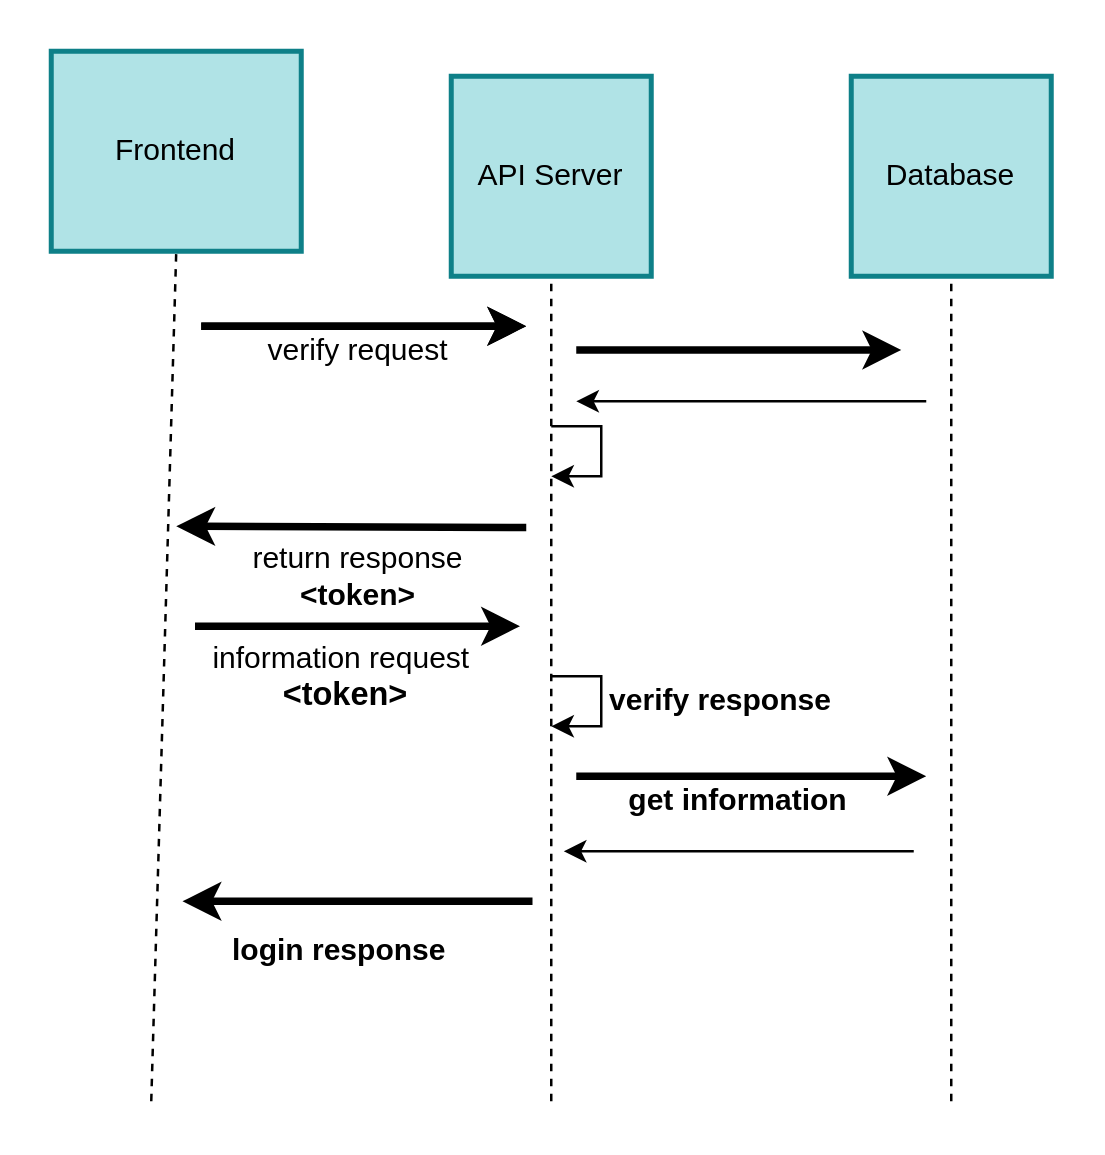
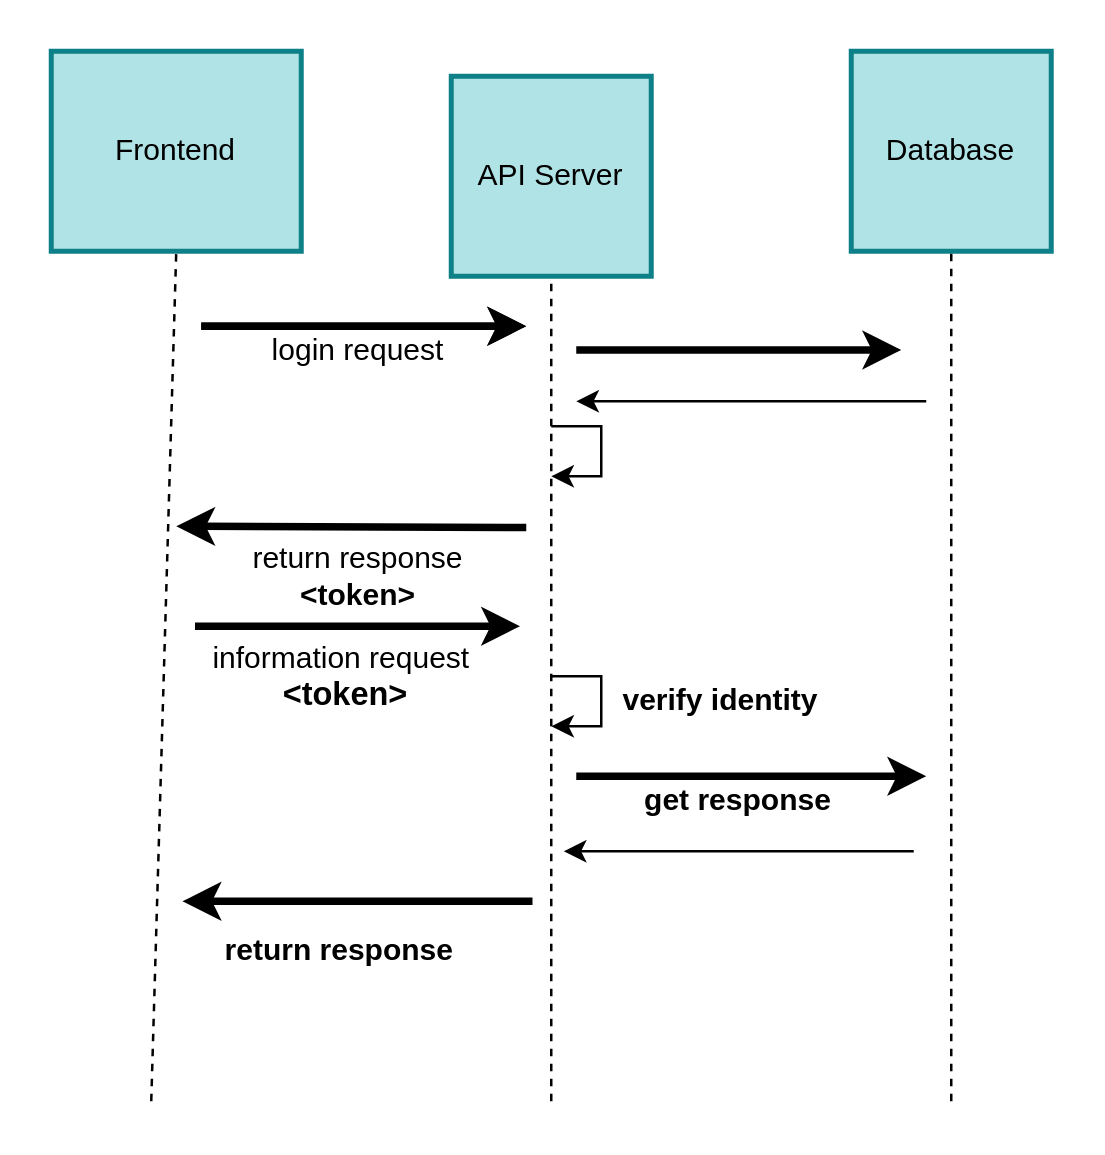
- <mxCell id="4" value="Database" style="whiteSpace=wrap;html=1;aspect=fixed;fillColor=#b0e3e6;strokeColor=#0e8088;strokeWidth=2;" parent="1" vertex="1"><mxGeometry x="340" y="30" width="80" height="80" as="geometry" /></mxCell>
+ <mxCell id="4" value="Database" style="whiteSpace=wrap;html=1;aspect=fixed;fillColor=#b0e3e6;strokeColor=#0e8088;strokeWidth=2;" parent="1" vertex="1"><mxGeometry x="340" y="20" width="80" height="80" as="geometry" /></mxCell>
- <mxCell id="21" value="verify request" style="text;html=1;strokeColor=none;fillColor=none;align=center;verticalAlign=middle;whiteSpace=wrap;rounded=0;" parent="1" vertex="1"><mxGeometry x="87.5" y="130" width="110" height="20" as="geometry" /></mxCell>
+ <mxCell id="21" value="login request" style="text;html=1;strokeColor=none;fillColor=none;align=center;verticalAlign=middle;whiteSpace=wrap;rounded=0;" parent="1" vertex="1"><mxGeometry x="87.5" y="130" width="110" height="20" as="geometry" /></mxCell>
- <mxCell id="13" value="&lt;b&gt;verify response&lt;/b&gt;" style="text;html=1;strokeColor=none;fillColor=none;align=center;verticalAlign=middle;whiteSpace=wrap;rounded=0;" parent="1" vertex="1"><mxGeometry x="237.5" y="270" width="100" height="20" as="geometry" /></mxCell>
+ <mxCell id="13" value="&lt;b&gt;verify identity&lt;/b&gt;" style="text;html=1;strokeColor=none;fillColor=none;align=center;verticalAlign=middle;whiteSpace=wrap;rounded=0;" parent="1" vertex="1"><mxGeometry x="237.5" y="270" width="100" height="20" as="geometry" /></mxCell>
- <mxCell id="19" value="&lt;b&gt;get information&lt;/b&gt;" style="text;html=1;strokeColor=none;fillColor=none;align=center;verticalAlign=middle;whiteSpace=wrap;rounded=0;" parent="1" vertex="1"><mxGeometry x="240" y="310" width="110" height="20" as="geometry" /></mxCell>
+ <mxCell id="19" value="&lt;b&gt;get response&lt;/b&gt;" style="text;html=1;strokeColor=none;fillColor=none;align=center;verticalAlign=middle;whiteSpace=wrap;rounded=0;" parent="1" vertex="1"><mxGeometry x="240" y="310" width="110" height="20" as="geometry" /></mxCell>
- <mxCell id="11" value="&lt;b&gt;login response&lt;/b&gt;" style="text;html=1;strokeColor=none;fillColor=none;align=center;verticalAlign=middle;whiteSpace=wrap;rounded=0;" parent="1" vertex="1"><mxGeometry x="72.5" y="370" width="125" height="20" as="geometry" /></mxCell>
+ <mxCell id="11" value="&lt;b&gt;return response&lt;/b&gt;" style="text;html=1;strokeColor=none;fillColor=none;align=center;verticalAlign=middle;whiteSpace=wrap;rounded=0;" parent="1" vertex="1"><mxGeometry x="72.5" y="370" width="125" height="20" as="geometry" /></mxCell>
